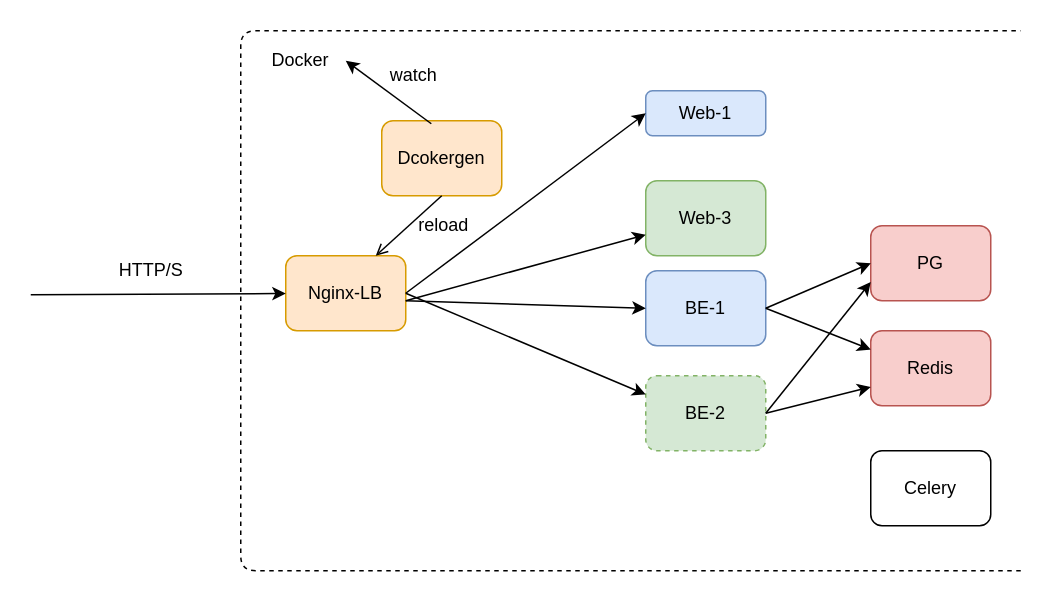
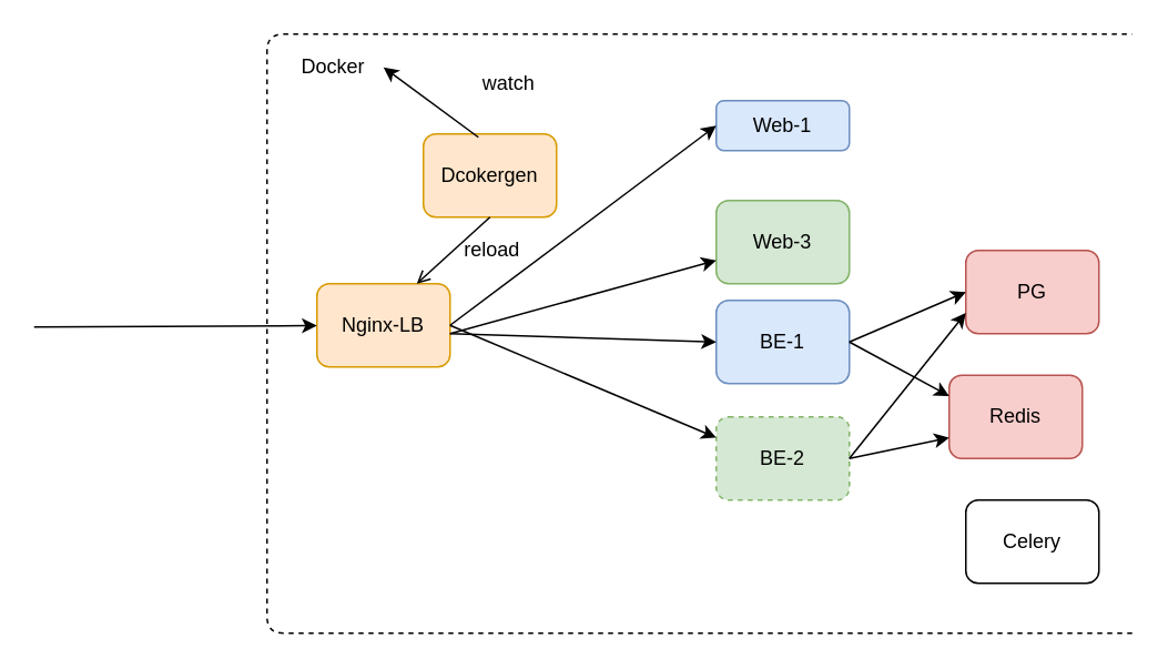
- <mxCell id="7" value="watch" style="text;html=1;align=center;verticalAlign=middle;resizable=0;points=[];autosize=1;" vertex="1" parent="1"><mxGeometry x="250" y="40" width="50" height="20" as="geometry" /></mxCell>
+ <mxCell id="7" value="watch" style="text;html=1;align=center;verticalAlign=middle;resizable=0;points=[];autosize=1;" vertex="1" parent="1"><mxGeometry x="280" y="40" width="50" height="20" as="geometry" /></mxCell>
- <mxCell id="11" value="HTTP/S" style="text;html=1;align=center;verticalAlign=middle;resizable=0;points=[];autosize=1;" vertex="1" parent="1"><mxGeometry x="70" y="170" width="60" height="20" as="geometry" /></mxCell>
- <mxCell id="17" value="Redis" style="rounded=1;whiteSpace=wrap;html=1;fillColor=#f8cecc;strokeColor=#b85450;" vertex="1" parent="1"><mxGeometry x="580" y="220" width="80" height="50" as="geometry" /></mxCell>
+ <mxCell id="17" value="Redis" style="rounded=1;whiteSpace=wrap;html=1;fillColor=#f8cecc;strokeColor=#b85450;" vertex="1" parent="1"><mxGeometry x="570" y="225" width="80" height="50" as="geometry" /></mxCell>
